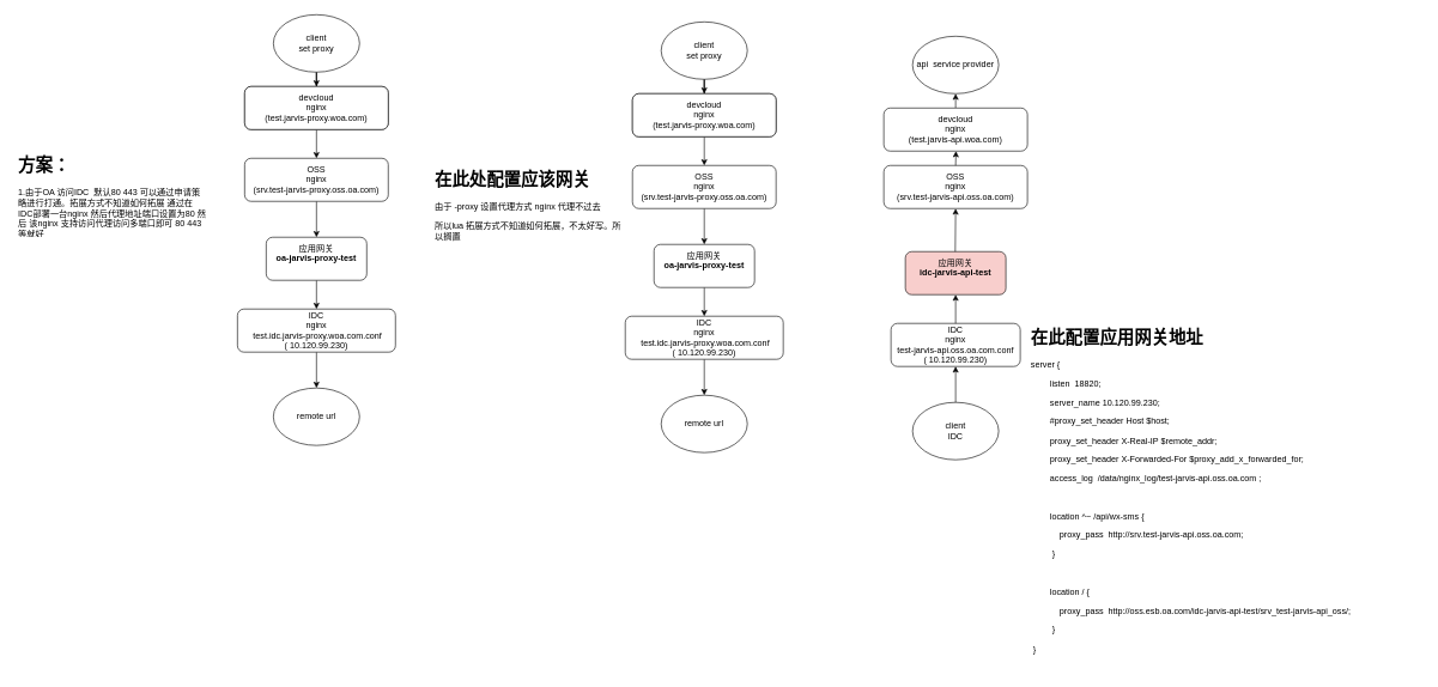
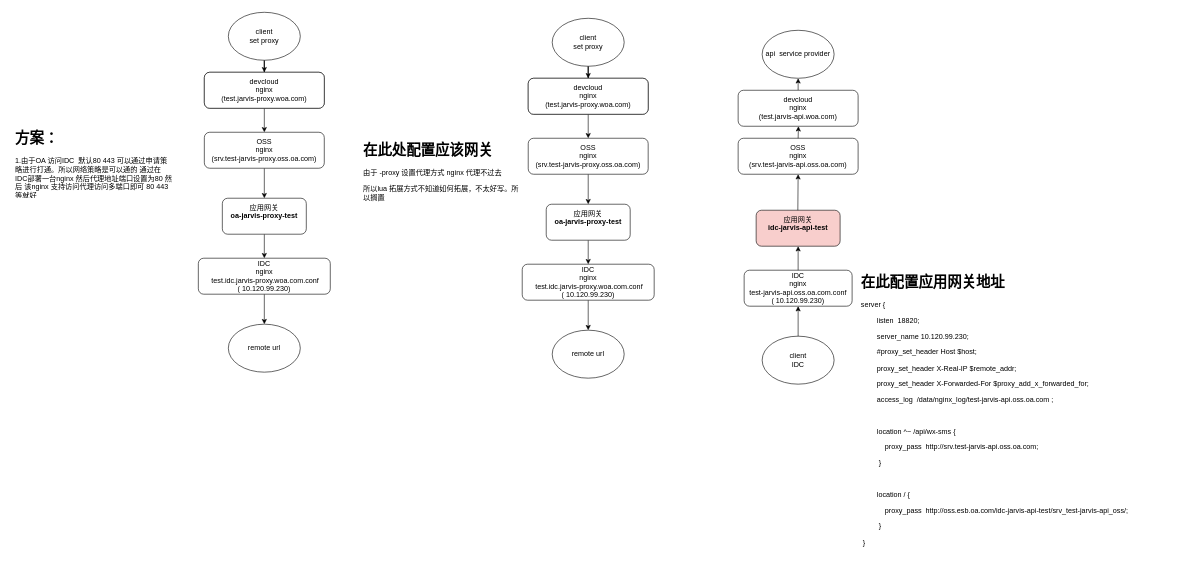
- <mxCell id="38" value="&lt;h1&gt;方案：&lt;/h1&gt;&lt;div&gt;1.由于OA 访问IDC&amp;nbsp; 默认80 443 可以通过申请策略进行打通。拓展方式不知道如何拓展 通过在IDC部署一台nginx 然后代理地址端口设置为80 然后 该nginx 支持访问代理访问多端口即可 80 443 等就好&lt;/div&gt;" style="text;html=1;strokeColor=none;fillColor=none;spacing=5;spacingTop=-20;whiteSpace=wrap;overflow=hidden;rounded=0;" vertex="1" parent="1"><mxGeometry x="20" y="210" width="270" height="120" as="geometry" /></mxCell>
+ <mxCell id="38" value="&lt;h1&gt;方案：&lt;/h1&gt;&lt;div&gt;1.由于OA 访问IDC&amp;nbsp; 默认80 443 可以通过申请策略进行打通。所以网络策略是可以通的 通过在IDC部署一台nginx 然后代理地址端口设置为80 然后 该nginx 支持访问代理访问多端口即可 80 443 等就好&lt;/div&gt;" style="text;html=1;strokeColor=none;fillColor=none;spacing=5;spacingTop=-20;whiteSpace=wrap;overflow=hidden;rounded=0;" vertex="1" parent="1"><mxGeometry x="20" y="210" width="270" height="120" as="geometry" /></mxCell>
